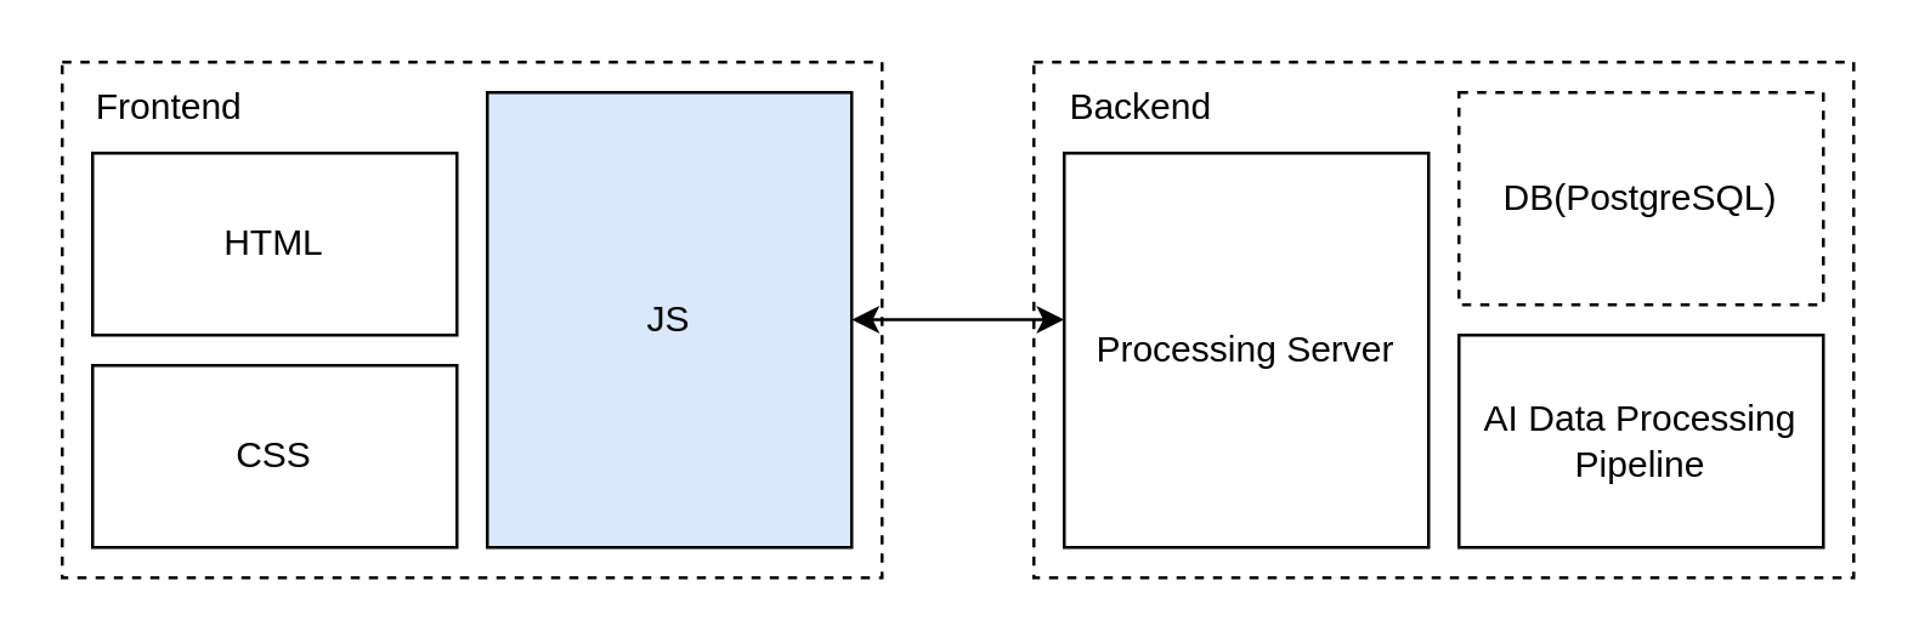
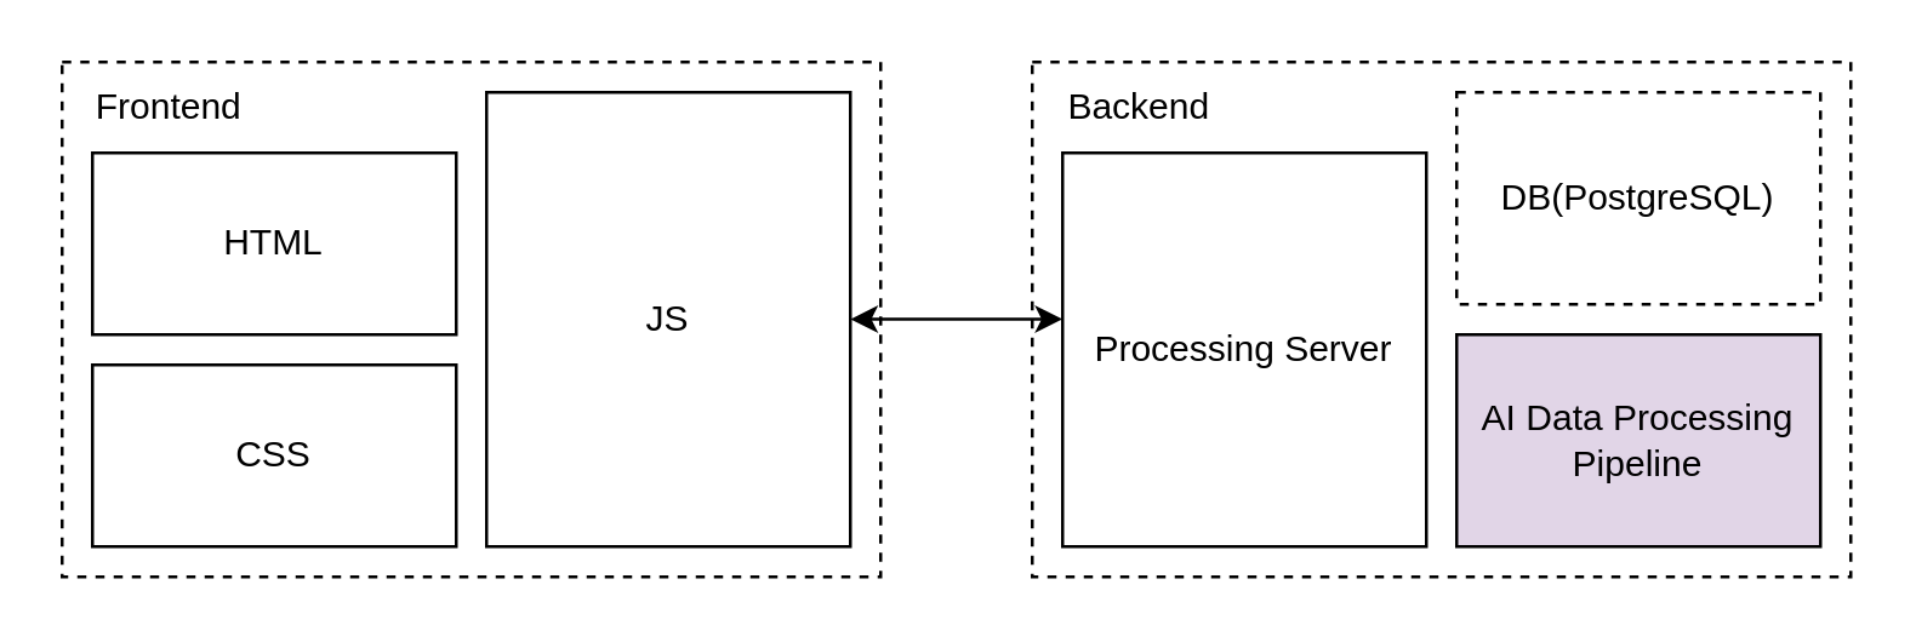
- <mxCell id="6" value="JS" style="rounded=0;whiteSpace=wrap;html=1;fillColor=#dae8fc;" vertex="1" parent="1"><mxGeometry x="160" y="30" width="120" height="150" as="geometry" /></mxCell>
+ <mxCell id="6" value="JS" style="rounded=0;whiteSpace=wrap;html=1;" vertex="1" parent="1"><mxGeometry x="160" y="30" width="120" height="150" as="geometry" /></mxCell>
- <mxCell id="12" value="AI Data Processing Pipeline" style="rounded=0;whiteSpace=wrap;html=1;" vertex="1" parent="1"><mxGeometry x="480" y="110" width="120" height="70" as="geometry" /></mxCell>
+ <mxCell id="12" value="AI Data Processing Pipeline" style="rounded=0;whiteSpace=wrap;html=1;fillColor=#e1d5e7;" vertex="1" parent="1"><mxGeometry x="480" y="110" width="120" height="70" as="geometry" /></mxCell>
